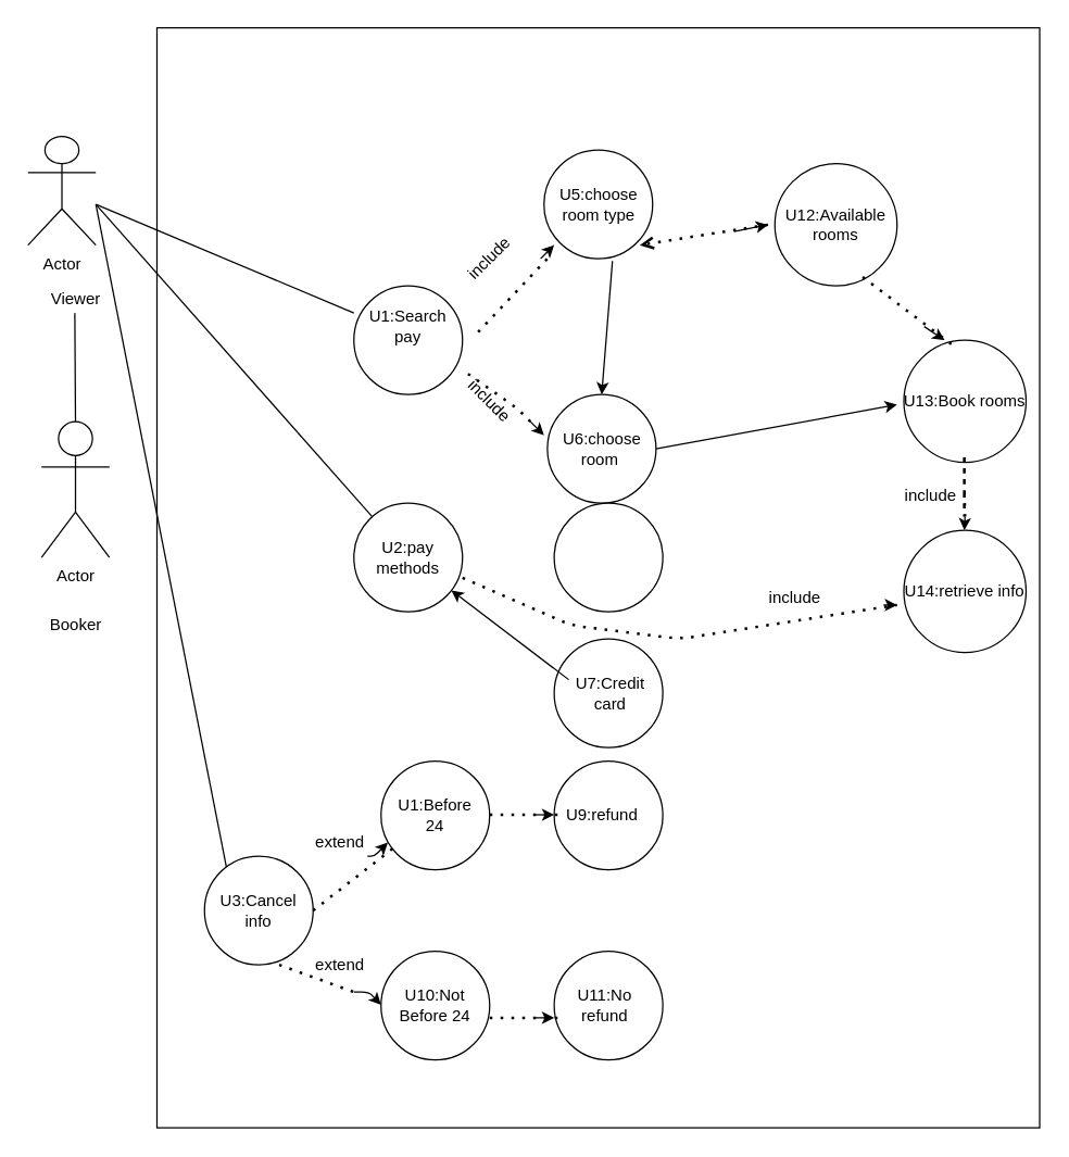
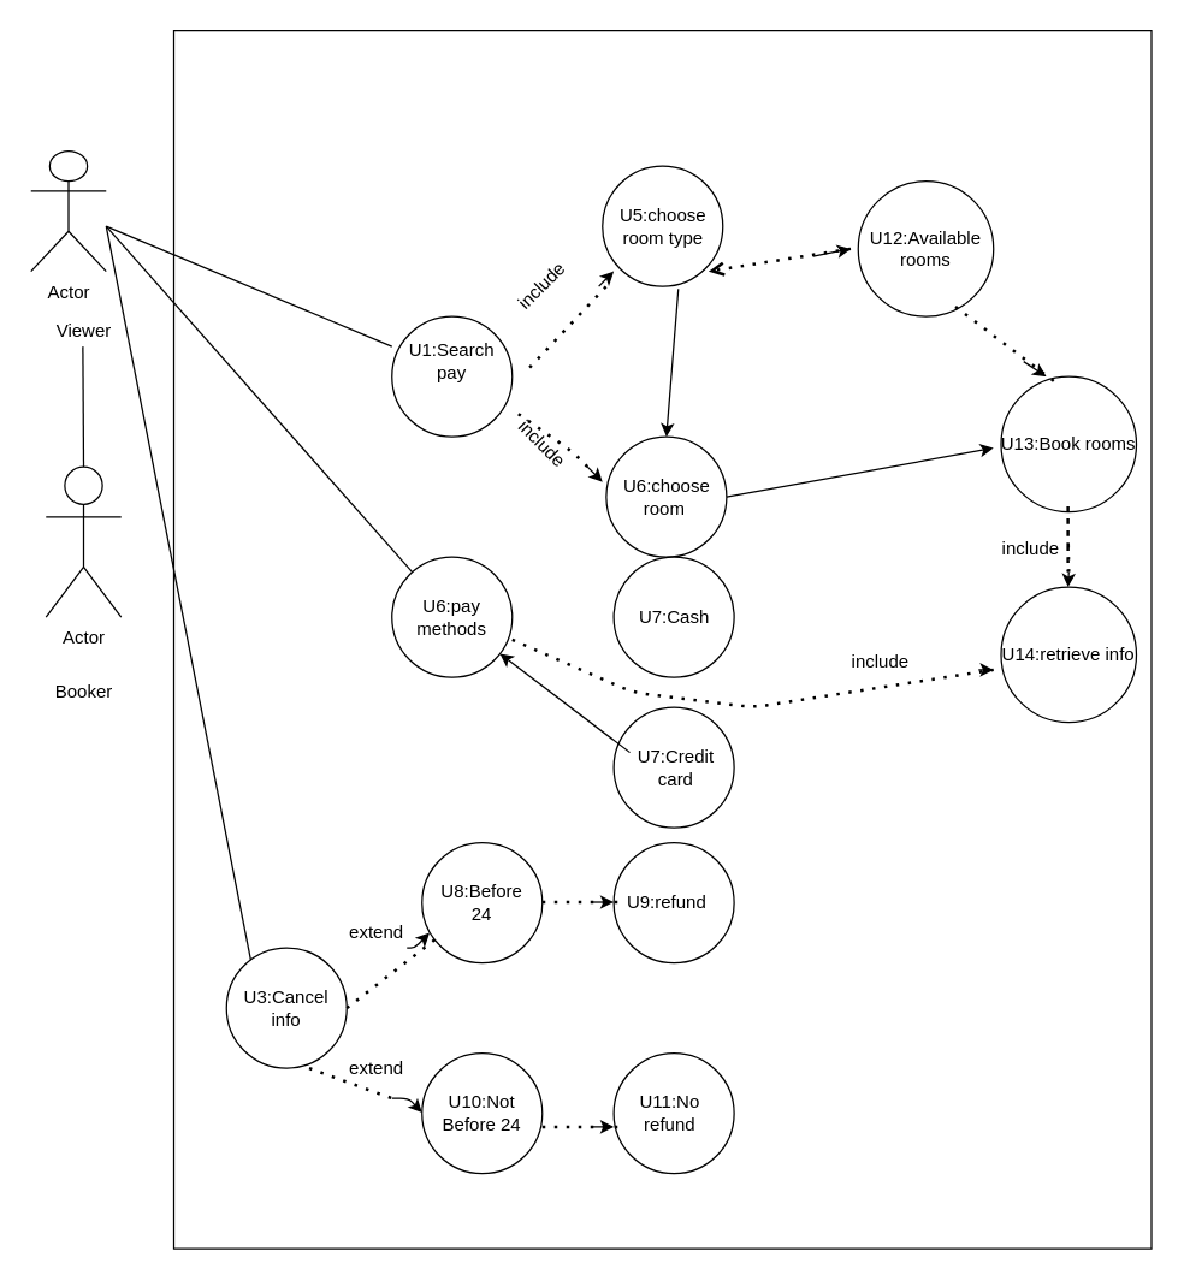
- <mxCell id="15" value="U2:pay methods" style="text;html=1;strokeColor=none;fillColor=none;align=center;verticalAlign=middle;whiteSpace=wrap;rounded=0;" parent="1" vertex="1"><mxGeometry x="260" y="400" width="80" height="20" as="geometry" /></mxCell>
+ <mxCell id="15" value="U6:pay methods" style="text;html=1;strokeColor=none;fillColor=none;align=center;verticalAlign=middle;whiteSpace=wrap;rounded=0;" parent="1" vertex="1"><mxGeometry x="260" y="400" width="80" height="20" as="geometry" /></mxCell>
+ <mxCell id="28" value="U7:Cash" style="text;html=1;strokeColor=none;fillColor=none;align=center;verticalAlign=middle;whiteSpace=wrap;rounded=0;" parent="1" vertex="1"><mxGeometry x="407.5" y="400" width="80" height="20" as="geometry" /></mxCell>
- <mxCell id="36" value="U1:Before 24" style="text;html=1;strokeColor=none;fillColor=none;align=center;verticalAlign=middle;whiteSpace=wrap;rounded=0;" parent="1" vertex="1"><mxGeometry x="285" y="590" width="70" height="20" as="geometry" /></mxCell>
+ <mxCell id="36" value="U8:Before 24" style="text;html=1;strokeColor=none;fillColor=none;align=center;verticalAlign=middle;whiteSpace=wrap;rounded=0;" parent="1" vertex="1"><mxGeometry x="285" y="590" width="70" height="20" as="geometry" /></mxCell>
